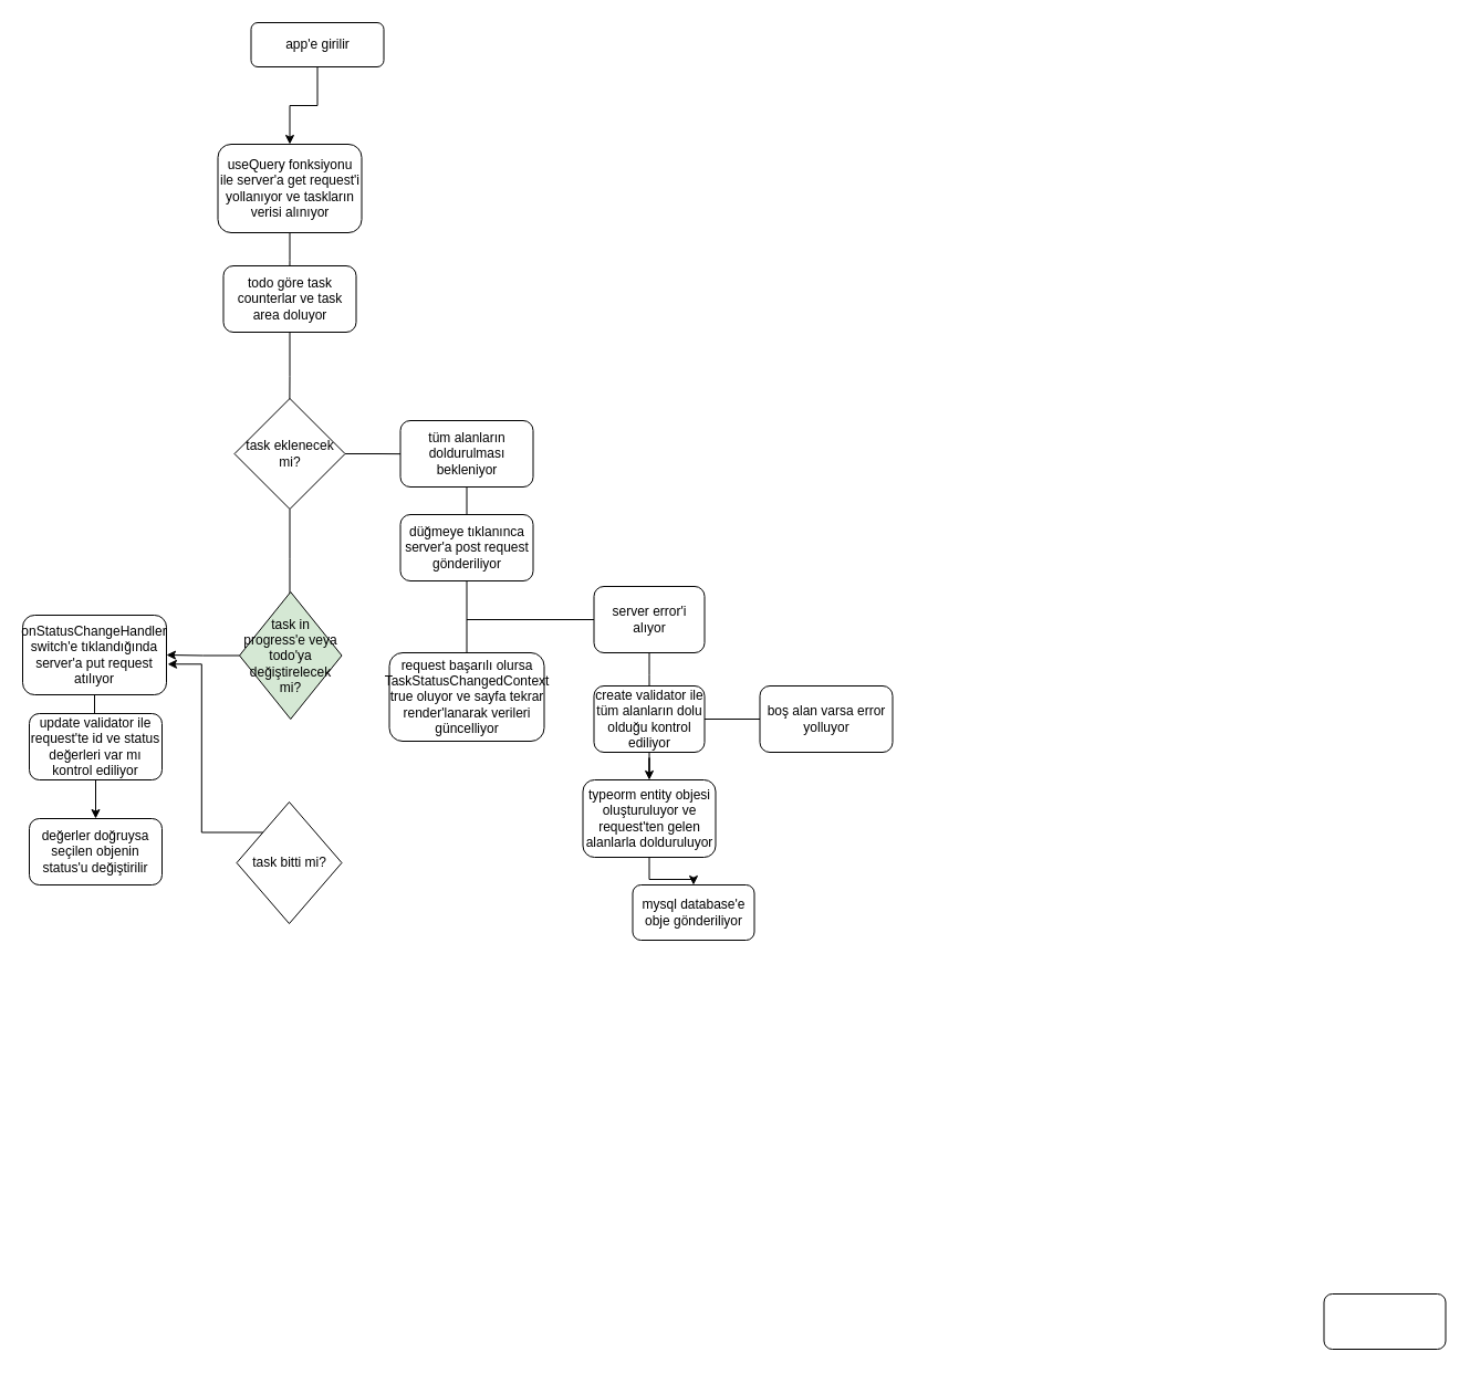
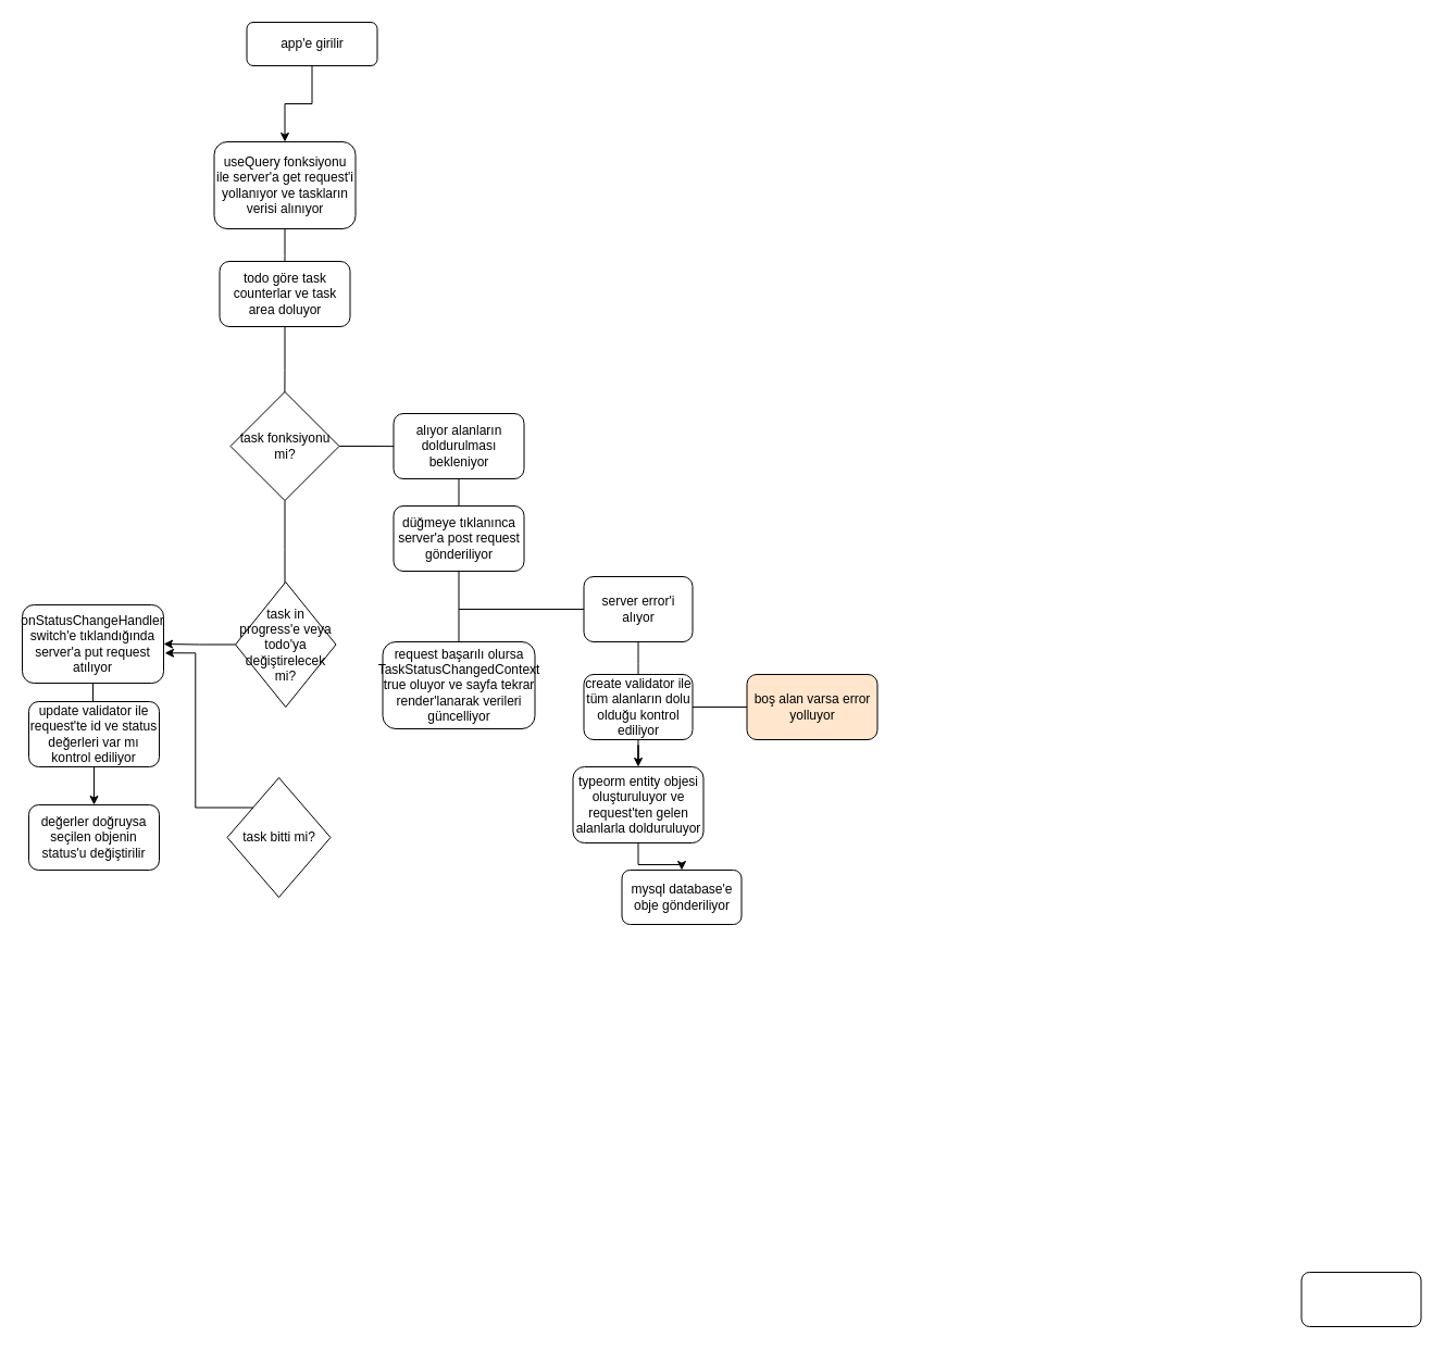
- <mxCell id="10" value="task eklenecek mi?" style="rhombus;whiteSpace=wrap;html=1;" vertex="1" parent="1"><mxGeometry x="211.5" y="360" width="100" height="100" as="geometry" /></mxCell>
+ <mxCell id="10" value="task fonksiyonu mi?" style="rhombus;whiteSpace=wrap;html=1;" vertex="1" parent="1"><mxGeometry x="211.5" y="360" width="100" height="100" as="geometry" /></mxCell>
- <mxCell id="12" value="tüm alanların doldurulması bekleniyor" style="rounded=1;whiteSpace=wrap;html=1;" vertex="1" parent="1"><mxGeometry x="361.5" y="380" width="120" height="60" as="geometry" /></mxCell>
+ <mxCell id="12" value="alıyor alanların doldurulması bekleniyor" style="rounded=1;whiteSpace=wrap;html=1;" vertex="1" parent="1"><mxGeometry x="361.5" y="380" width="120" height="60" as="geometry" /></mxCell>
- <mxCell id="28" value="task in progress'e veya todo'ya değiştirelecek mi?" style="rhombus;whiteSpace=wrap;html=1;fillColor=#d5e8d4;" vertex="1" parent="1"><mxGeometry x="216" y="535" width="92.5" height="115" as="geometry" /></mxCell>
+ <mxCell id="28" value="task in progress'e veya todo'ya değiştirelecek mi?" style="rhombus;whiteSpace=wrap;html=1;" vertex="1" parent="1"><mxGeometry x="216" y="535" width="92.5" height="115" as="geometry" /></mxCell>
- <mxCell id="22" value="boş alan varsa error yolluyor" style="rounded=1;whiteSpace=wrap;html=1;" vertex="1" parent="1"><mxGeometry x="686.5" y="620" width="120" height="60" as="geometry" /></mxCell>
+ <mxCell id="22" value="boş alan varsa error yolluyor" style="rounded=1;whiteSpace=wrap;html=1;fillColor=#ffe6cc;" vertex="1" parent="1"><mxGeometry x="686.5" y="620" width="120" height="60" as="geometry" /></mxCell>
- <mxCell id="29" value="task bitti mi?" style="rhombus;whiteSpace=wrap;html=1;" vertex="1" parent="1"><mxGeometry x="213.5" y="725" width="95" height="110" as="geometry" /></mxCell>
+ <mxCell id="29" value="task bitti mi?" style="rhombus;whiteSpace=wrap;html=1;" vertex="1" parent="1"><mxGeometry x="208.5" y="715" width="95" height="110" as="geometry" /></mxCell>
